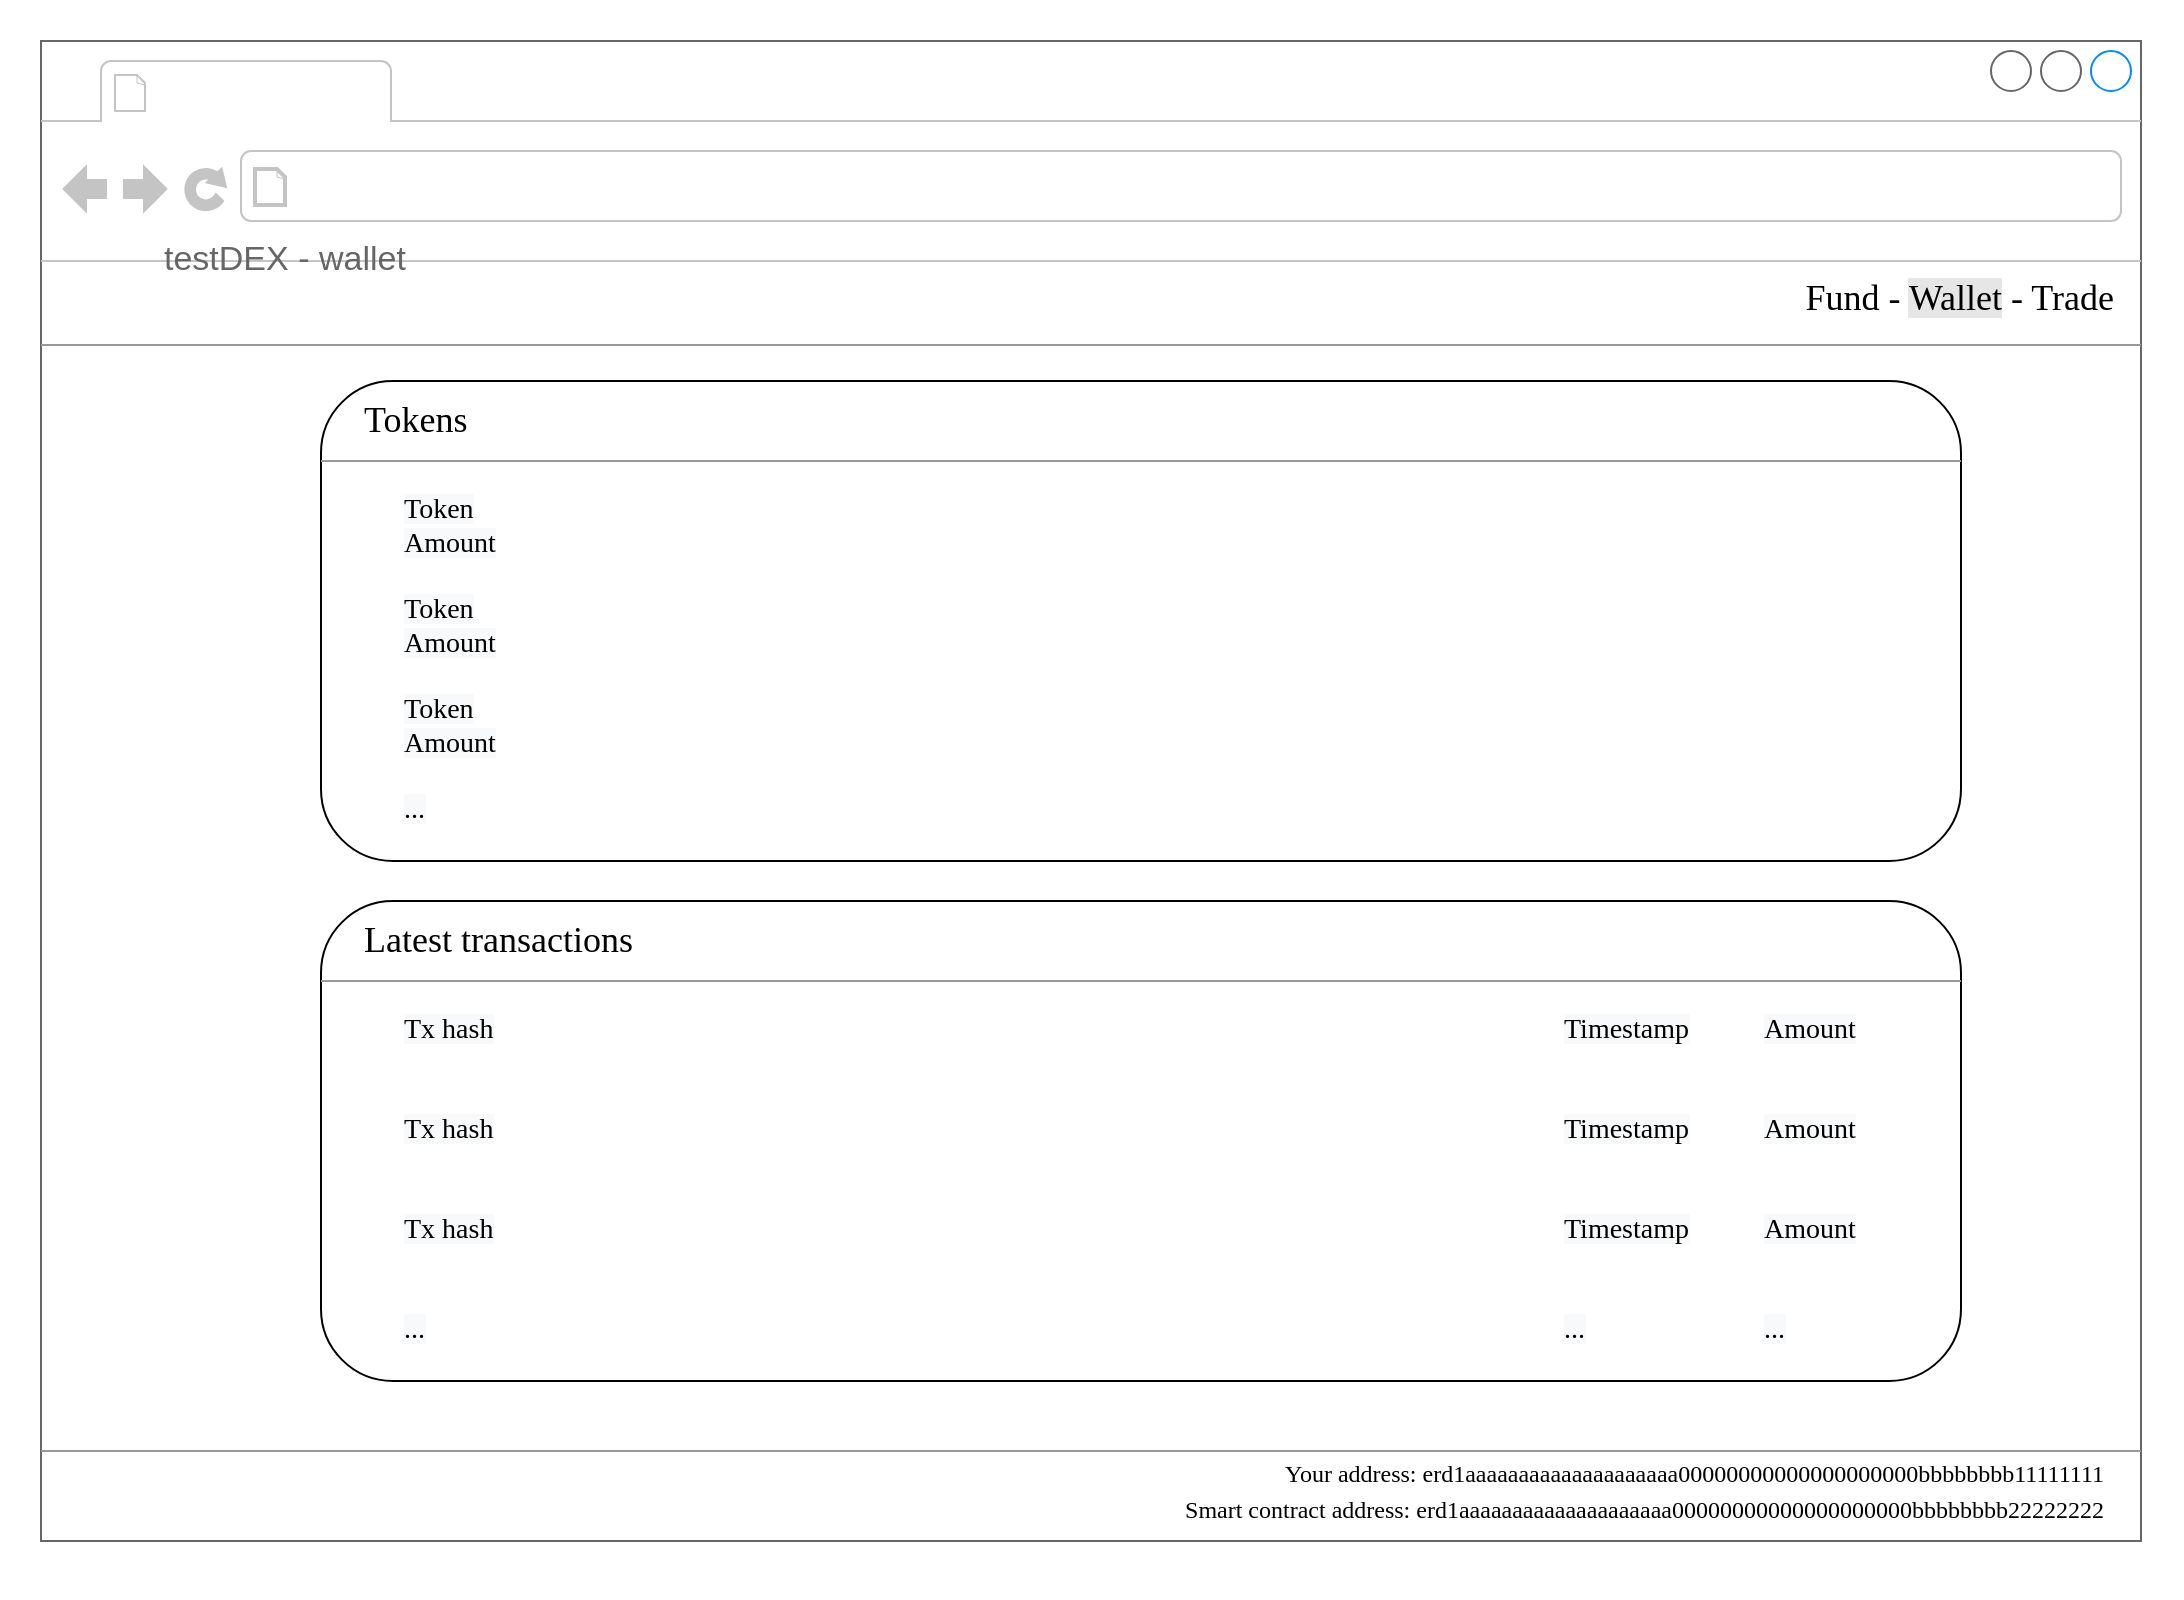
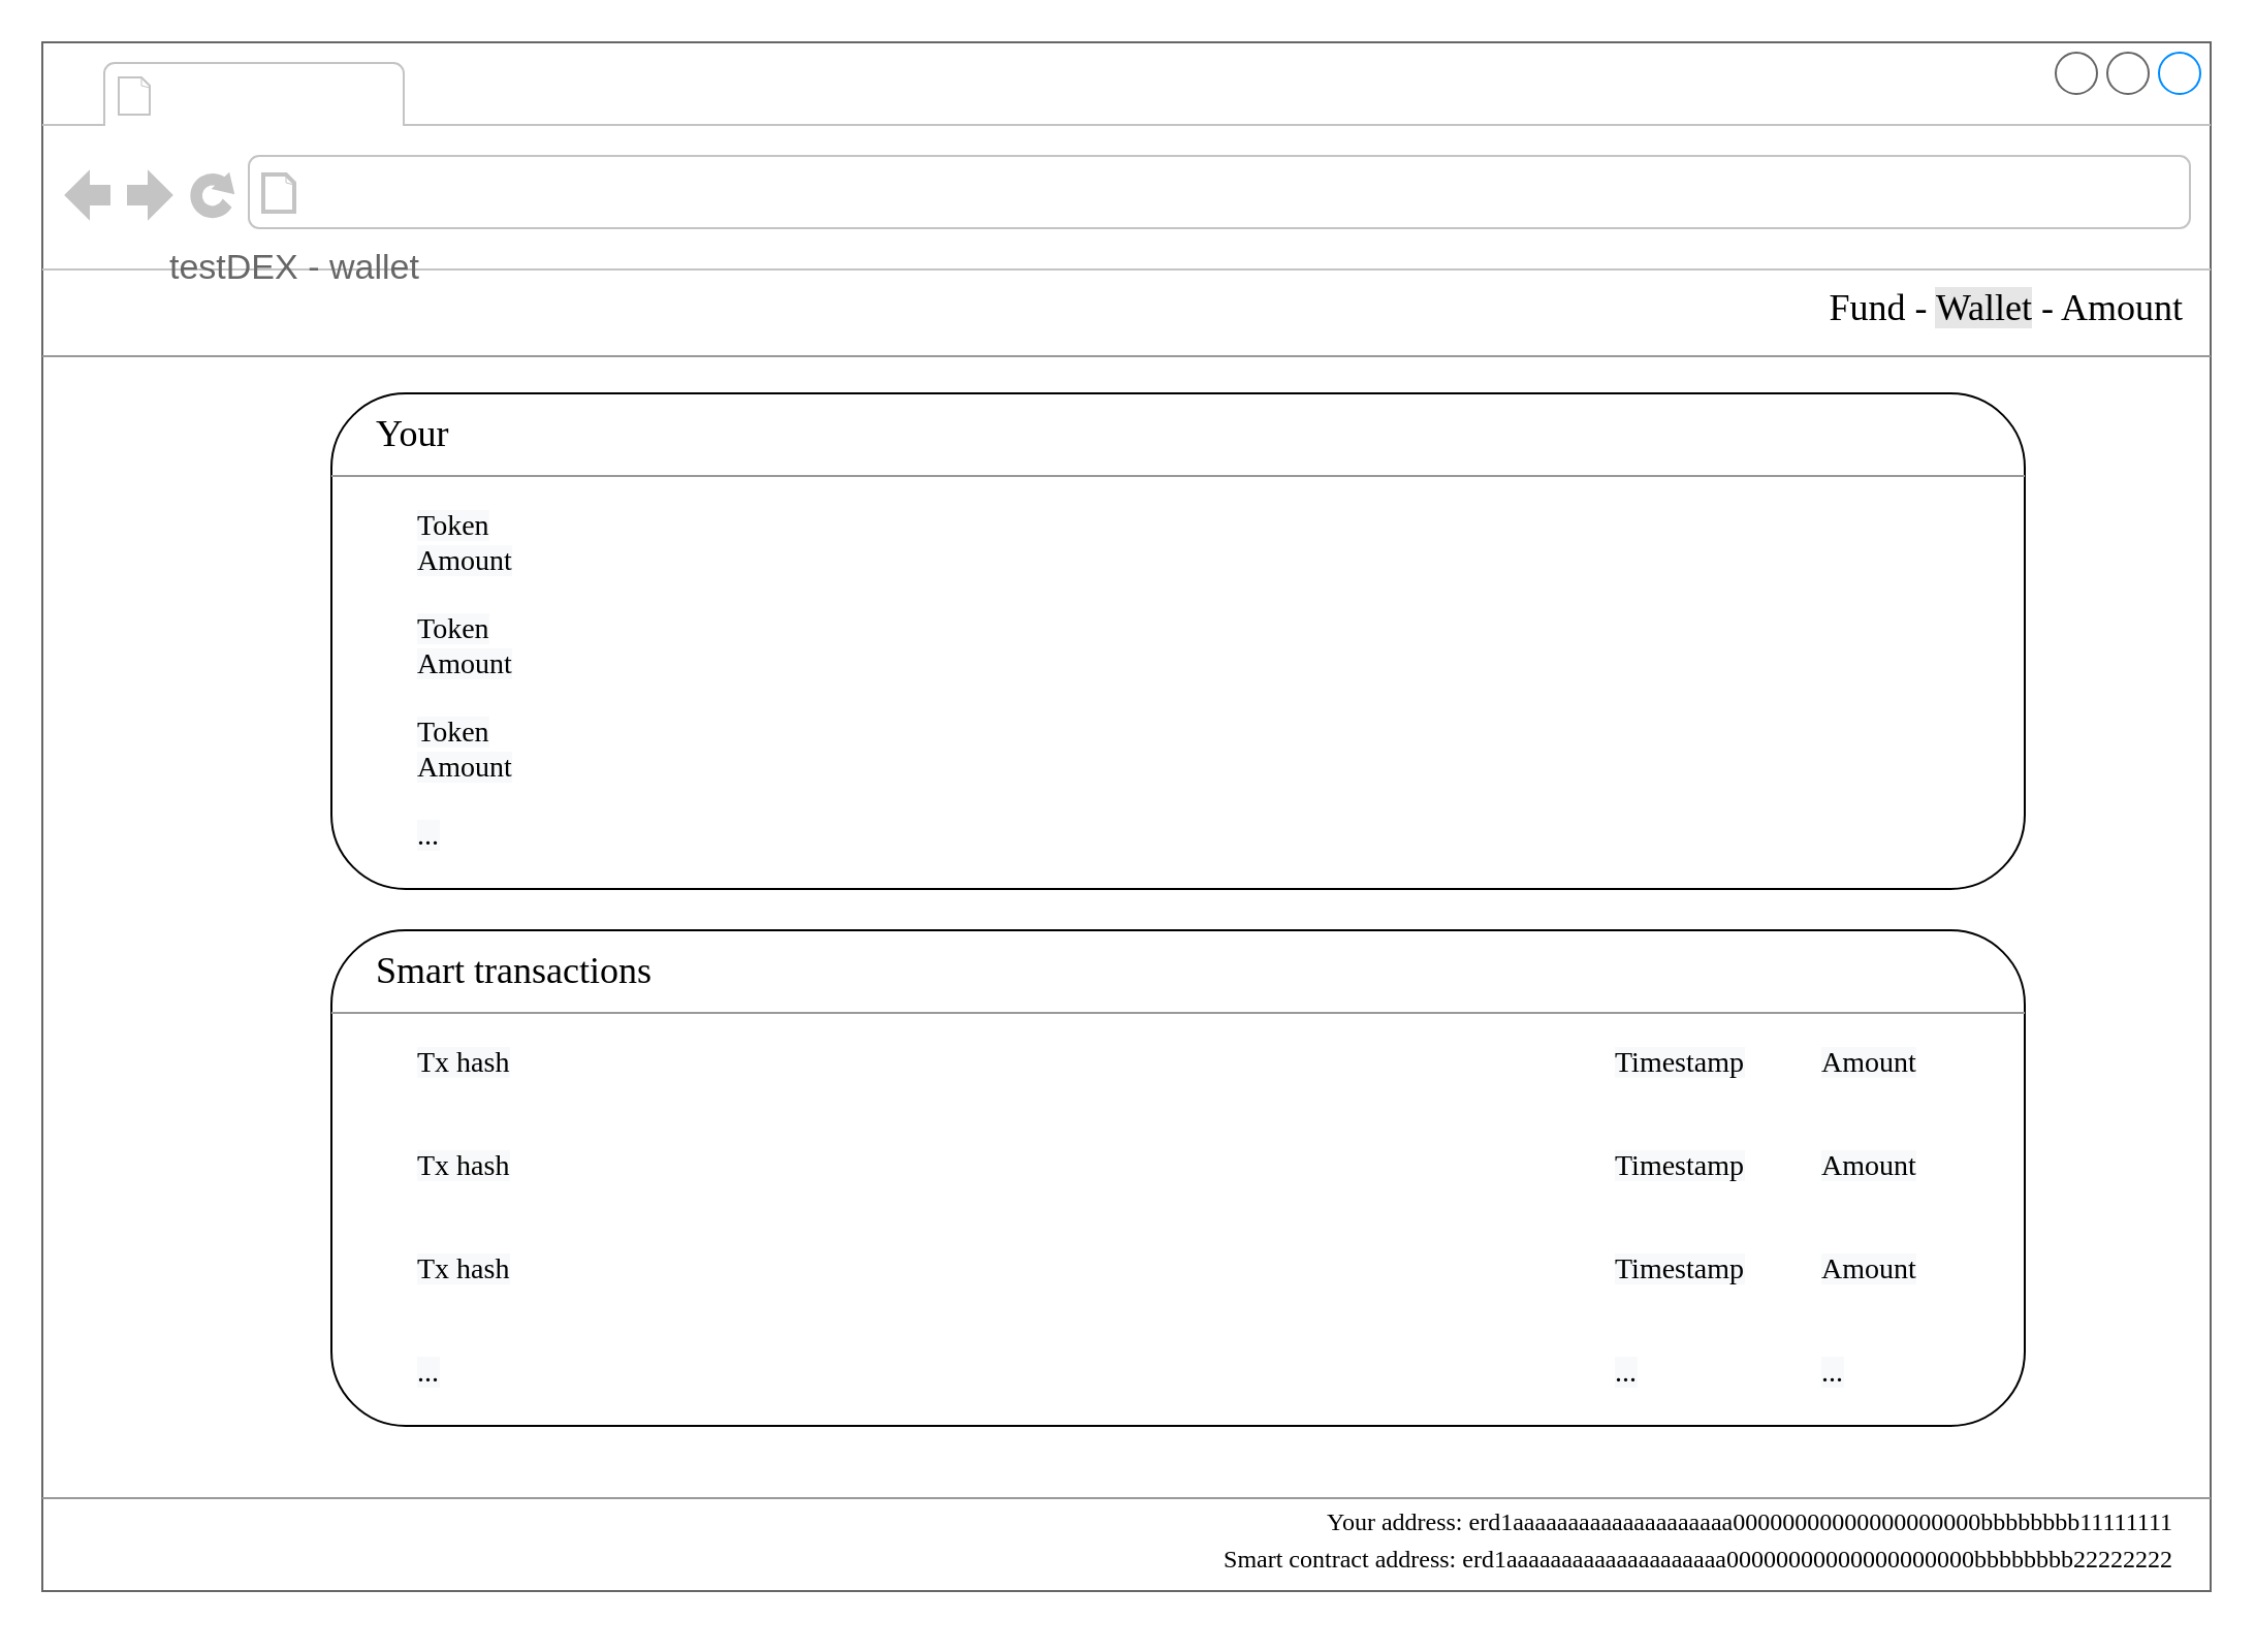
- <mxCell id="4" value="&lt;span style=&quot;font-size: 18px&quot;&gt;&lt;span style=&quot;background-color: rgb(255 , 255 , 255)&quot;&gt;Fund&lt;/span&gt; - &lt;span style=&quot;background-color: rgb(230 , 230 , 230)&quot;&gt;Wallet&lt;/span&gt; - Trade&lt;/span&gt;" style="text;html=1;points=[];align=right;verticalAlign=top;spacingTop=-4;fontSize=30;fontFamily=Verdana" vertex="1" parent="2"><mxGeometry x="698" y="104" width="340" height="50" as="geometry" /></mxCell>
+ <mxCell id="4" value="&lt;span style=&quot;font-size: 18px&quot;&gt;&lt;span style=&quot;background-color: rgb(255 , 255 , 255)&quot;&gt;Fund&lt;/span&gt; - &lt;span style=&quot;background-color: rgb(230 , 230 , 230)&quot;&gt;Wallet&lt;/span&gt; - Amount&lt;/span&gt;" style="text;html=1;points=[];align=right;verticalAlign=top;spacingTop=-4;fontSize=30;fontFamily=Verdana" vertex="1" parent="2"><mxGeometry x="698" y="104" width="340" height="50" as="geometry" /></mxCell>
- <mxCell id="7" value="&lt;span style=&quot;color: rgb(0 , 0 , 0) ; font-family: &amp;#34;verdana&amp;#34; ; font-size: 18px ; font-style: normal ; font-weight: 400 ; letter-spacing: normal ; text-align: right ; text-indent: 0px ; text-transform: none ; word-spacing: 0px ; background-color: rgb(255 , 255 , 255) ; display: inline ; float: none&quot;&gt;Tokens&lt;/span&gt;" style="text;whiteSpace=wrap;html=1;fontSize=12;" vertex="1" parent="2"><mxGeometry x="160" y="173" width="70" height="30" as="geometry" /></mxCell>
+ <mxCell id="7" value="&lt;span style=&quot;color: rgb(0 , 0 , 0) ; font-family: &amp;#34;verdana&amp;#34; ; font-size: 18px ; font-style: normal ; font-weight: 400 ; letter-spacing: normal ; text-align: right ; text-indent: 0px ; text-transform: none ; word-spacing: 0px ; background-color: rgb(255 , 255 , 255) ; display: inline ; float: none&quot;&gt;Your&lt;/span&gt;" style="text;whiteSpace=wrap;html=1;fontSize=12;" vertex="1" parent="2"><mxGeometry x="160" y="173" width="70" height="30" as="geometry" /></mxCell>
- <mxCell id="15" value="&lt;span style=&quot;color: rgb(0 , 0 , 0) ; font-family: &amp;#34;verdana&amp;#34; ; font-size: 18px ; font-style: normal ; font-weight: 400 ; letter-spacing: normal ; text-align: right ; text-indent: 0px ; text-transform: none ; word-spacing: 0px ; background-color: rgb(255 , 255 , 255) ; display: inline ; float: none&quot;&gt;Latest transactions&lt;/span&gt;" style="text;whiteSpace=wrap;html=1;fontSize=12;" vertex="1" parent="2"><mxGeometry x="160" y="433" width="310" height="30" as="geometry" /></mxCell>
+ <mxCell id="15" value="&lt;span style=&quot;color: rgb(0 , 0 , 0) ; font-family: &amp;#34;verdana&amp;#34; ; font-size: 18px ; font-style: normal ; font-weight: 400 ; letter-spacing: normal ; text-align: right ; text-indent: 0px ; text-transform: none ; word-spacing: 0px ; background-color: rgb(255 , 255 , 255) ; display: inline ; float: none&quot;&gt;Smart transactions&lt;/span&gt;" style="text;whiteSpace=wrap;html=1;fontSize=12;" vertex="1" parent="2"><mxGeometry x="160" y="433" width="310" height="30" as="geometry" /></mxCell>
